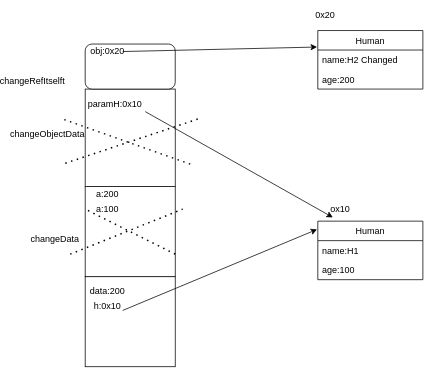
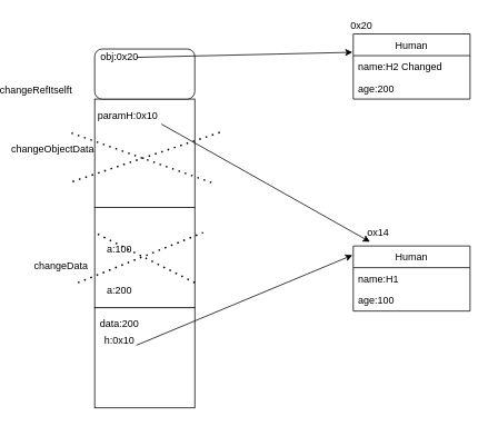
- <mxCell id="27" value="0x20" style="text;html=1;strokeColor=none;fillColor=none;align=center;verticalAlign=middle;whiteSpace=wrap;rounded=0;" vertex="1" parent="1"><mxGeometry x="410" y="10" width="40" height="20" as="geometry" /></mxCell>
+ <mxCell id="27" value="0x20" style="text;html=1;strokeColor=none;fillColor=none;align=center;verticalAlign=middle;whiteSpace=wrap;rounded=0;" vertex="1" parent="1"><mxGeometry x="410" y="20" width="40" height="20" as="geometry" /></mxCell>
- <mxCell id="6" value="a:200" style="text;html=1;strokeColor=none;fillColor=none;align=center;verticalAlign=middle;whiteSpace=wrap;rounded=0;" vertex="1" parent="1"><mxGeometry x="120" y="248" width="40" height="20" as="geometry" /></mxCell>
+ <mxCell id="6" value="a:200" style="text;html=1;strokeColor=none;fillColor=none;align=center;verticalAlign=middle;whiteSpace=wrap;rounded=0;" vertex="1" parent="1"><mxGeometry x="120" y="338" width="40" height="20" as="geometry" /></mxCell>
- <mxCell id="7" value="a:100" style="text;html=1;strokeColor=none;fillColor=none;align=center;verticalAlign=middle;whiteSpace=wrap;rounded=0;" vertex="1" parent="1"><mxGeometry x="120" y="268" width="40" height="20" as="geometry" /></mxCell>
+ <mxCell id="7" value="a:100" style="text;html=1;strokeColor=none;fillColor=none;align=center;verticalAlign=middle;whiteSpace=wrap;rounded=0;" vertex="1" parent="1"><mxGeometry x="120" y="288" width="40" height="20" as="geometry" /></mxCell>
- <mxCell id="11" value="ox10" style="text;html=1;strokeColor=none;fillColor=none;align=center;verticalAlign=middle;whiteSpace=wrap;rounded=0;" vertex="1" parent="1"><mxGeometry x="430" y="268" width="40" height="20" as="geometry" /></mxCell>
+ <mxCell id="11" value="ox14" style="text;html=1;strokeColor=none;fillColor=none;align=center;verticalAlign=middle;whiteSpace=wrap;rounded=0;" vertex="1" parent="1"><mxGeometry x="430" y="268" width="40" height="20" as="geometry" /></mxCell>
